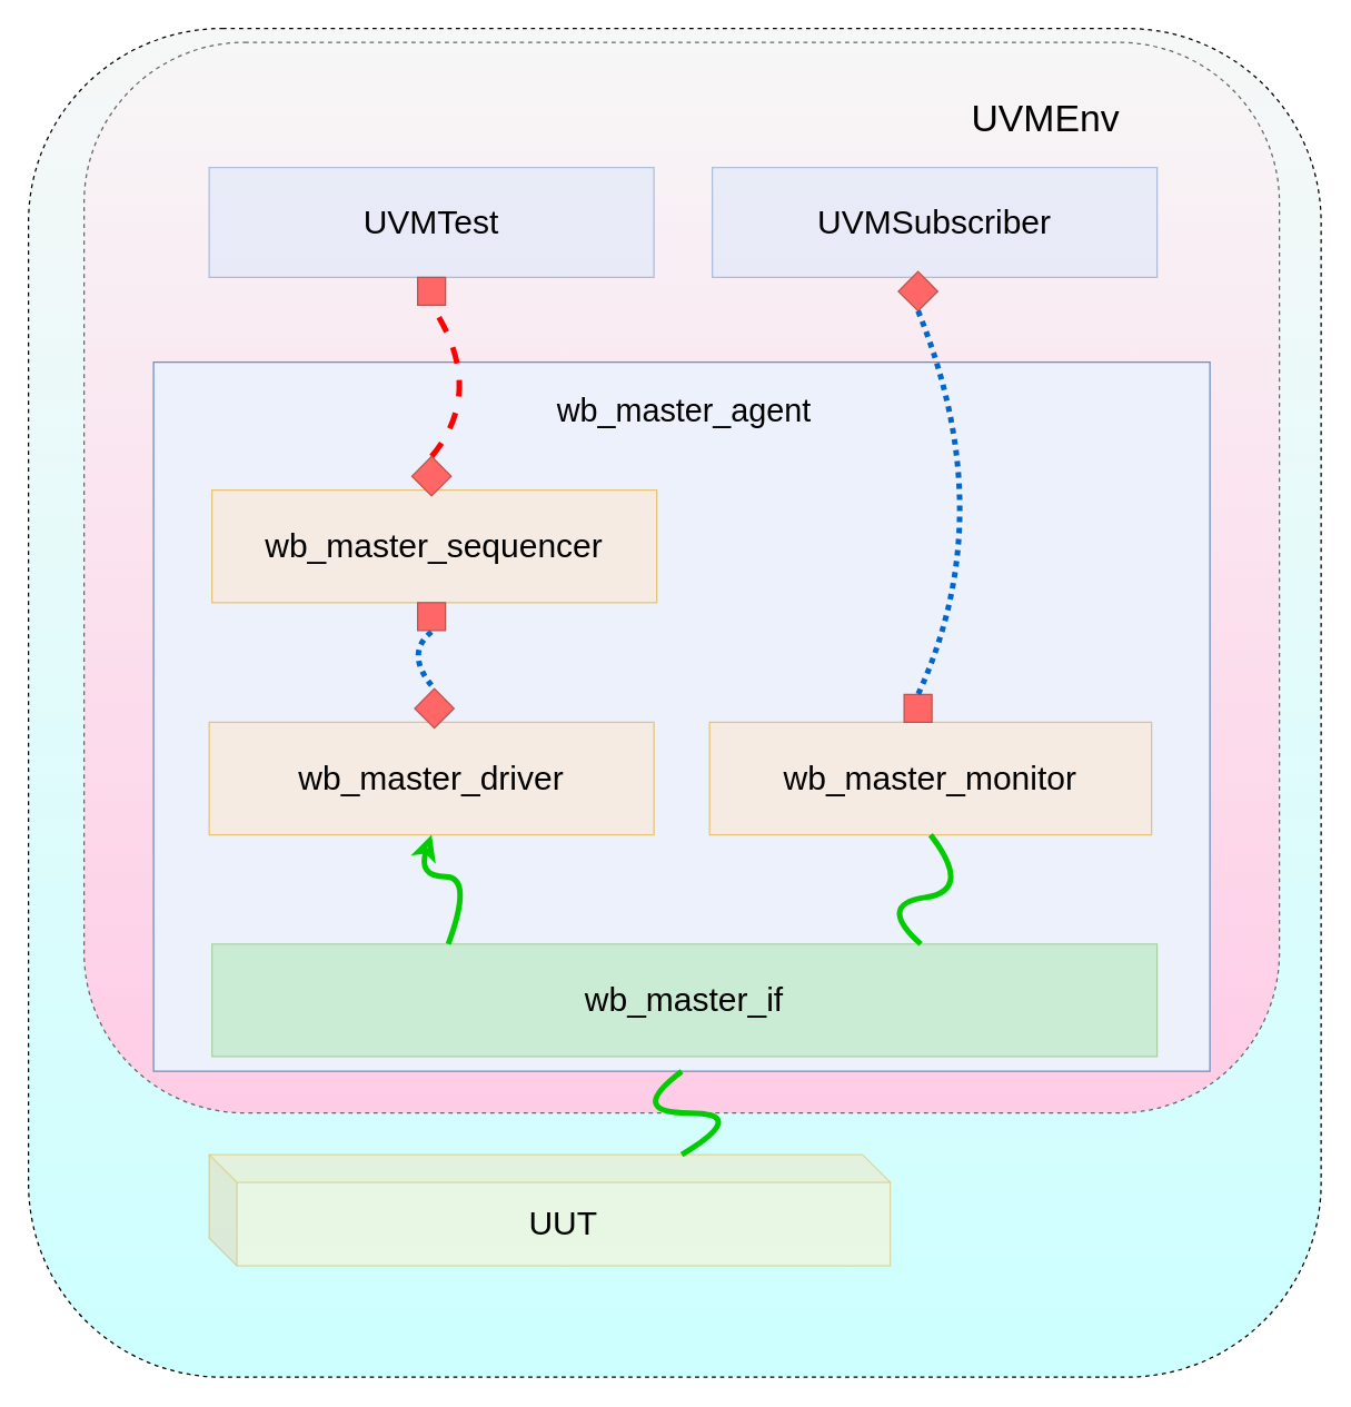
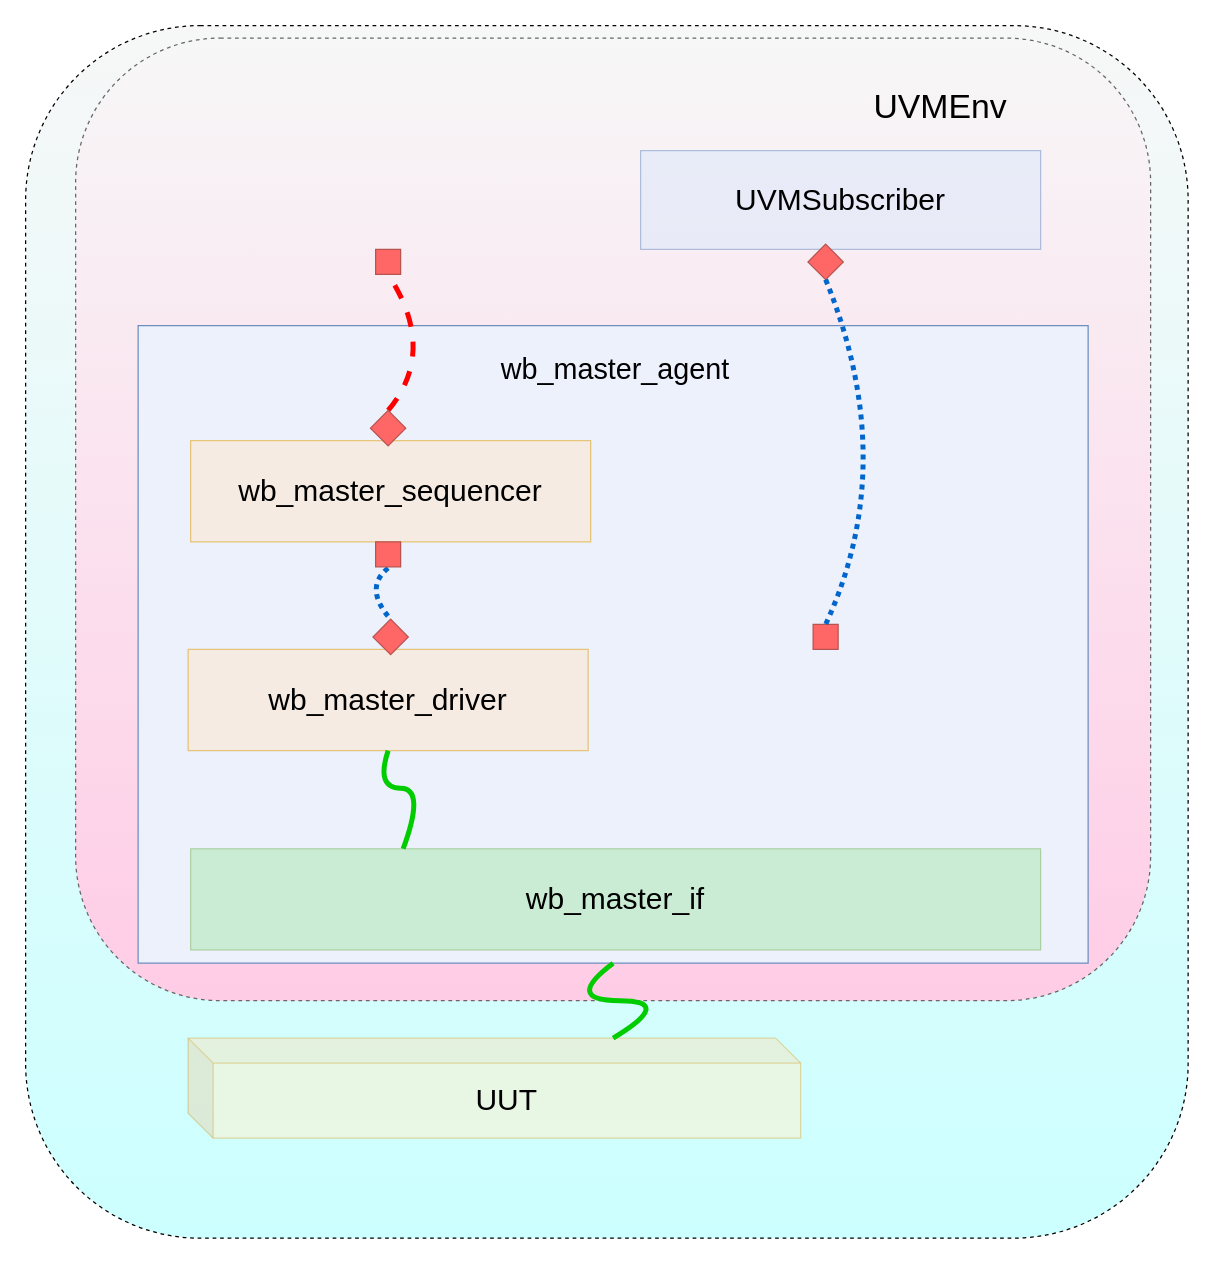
- <mxCell id="5" value="UVMTest" style="rectangle;whiteSpace=wrap;html=1;rounded=0;shadow=0;strokeWidth=1;fillColor=#dae8fc;fontSize=24;align=center;strokeColor=#6c8ebf;opacity=50;" parent="1" vertex="1"><mxGeometry x="150" y="120" width="320" height="79" as="geometry" /></mxCell>
- <mxCell id="9" value="wb_master_monitor" style="rectangle;whiteSpace=wrap;html=1;rounded=0;shadow=0;strokeWidth=1;fillColor=#ffe6cc;fontSize=24;align=center;strokeColor=#d79b00;opacity=50;" parent="1" vertex="1"><mxGeometry x="510" y="519" width="318" height="81" as="geometry" /></mxCell>
- <mxCell id="13" style="edgeStyle=none;curved=1;html=1;endArrow=classic;endFill=0;fontSize=24;strokeWidth=4;strokeColor=#00CC00;exitX=0.25;exitY=0;exitDx=0;exitDy=0;entryX=0.5;entryY=1;entryDx=0;entryDy=0;" parent="1" source="8" target="7" edge="1"><mxGeometry relative="1" as="geometry"><Array as="points"><mxPoint x="340" y="630" /><mxPoint x="300" y="630" /></Array><mxPoint x="659.999" y="479.29" as="sourcePoint" /><mxPoint x="1040" y="250" as="targetPoint" /></mxGeometry></mxCell>
+ <mxCell id="13" style="edgeStyle=none;curved=1;html=1;endArrow=none;endFill=0;fontSize=24;strokeWidth=4;strokeColor=#00CC00;exitX=0.25;exitY=0;exitDx=0;exitDy=0;entryX=0.5;entryY=1;entryDx=0;entryDy=0;" parent="1" source="8" target="7" edge="1"><mxGeometry relative="1" as="geometry"><Array as="points"><mxPoint x="340" y="630" /><mxPoint x="300" y="630" /></Array><mxPoint x="659.999" y="479.29" as="sourcePoint" /><mxPoint x="1040" y="250" as="targetPoint" /></mxGeometry></mxCell>
- <mxCell id="24" style="edgeStyle=none;curved=1;html=1;endArrow=none;endFill=0;fontSize=24;strokeWidth=4;strokeColor=#00CC00;exitX=0.5;exitY=1;exitDx=0;exitDy=0;entryX=0.75;entryY=0;entryDx=0;entryDy=0;" edge="1" parent="1" source="9" target="8"><mxGeometry relative="1" as="geometry"><Array as="points"><mxPoint x="700" y="640" /><mxPoint x="630" y="650" /></Array><mxPoint x="332" y="688.5" as="sourcePoint" /><mxPoint x="320" y="610" as="targetPoint" /></mxGeometry></mxCell>
